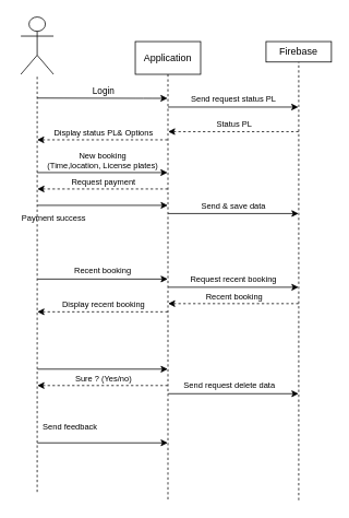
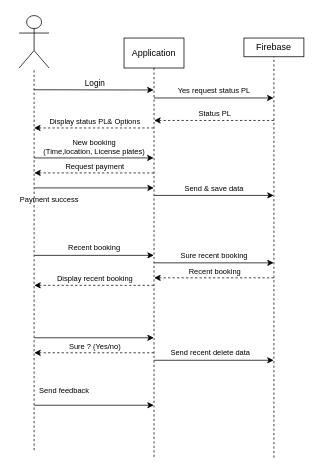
- <mxCell id="13" value="Send request status PL" style="text;html=1;align=center;verticalAlign=middle;resizable=0;points=[];autosize=1;fontSize=10;" vertex="1" parent="1"><mxGeometry x="225" y="110" width="120" height="20" as="geometry" /></mxCell>
+ <mxCell id="13" value="Yes request status PL" style="text;html=1;align=center;verticalAlign=middle;resizable=0;points=[];autosize=1;fontSize=10;" vertex="1" parent="1"><mxGeometry x="225" y="110" width="120" height="20" as="geometry" /></mxCell>
- <mxCell id="26" value="Request recent booking" style="text;html=1;align=center;verticalAlign=middle;resizable=0;points=[];autosize=1;fontSize=10;" vertex="1" parent="1"><mxGeometry x="225" y="330" width="120" height="20" as="geometry" /></mxCell>
+ <mxCell id="26" value="Sure recent booking" style="text;html=1;align=center;verticalAlign=middle;resizable=0;points=[];autosize=1;fontSize=10;" vertex="1" parent="1"><mxGeometry x="225" y="330" width="120" height="20" as="geometry" /></mxCell>
- <mxCell id="35" value="Send request delete data" style="text;html=1;align=center;verticalAlign=middle;resizable=0;points=[];autosize=1;fontSize=10;" vertex="1" parent="1"><mxGeometry x="215" y="460" width="130" height="20" as="geometry" /></mxCell>
+ <mxCell id="35" value="Send recent delete data" style="text;html=1;align=center;verticalAlign=middle;resizable=0;points=[];autosize=1;fontSize=10;" vertex="1" parent="1"><mxGeometry x="215" y="460" width="130" height="20" as="geometry" /></mxCell>
